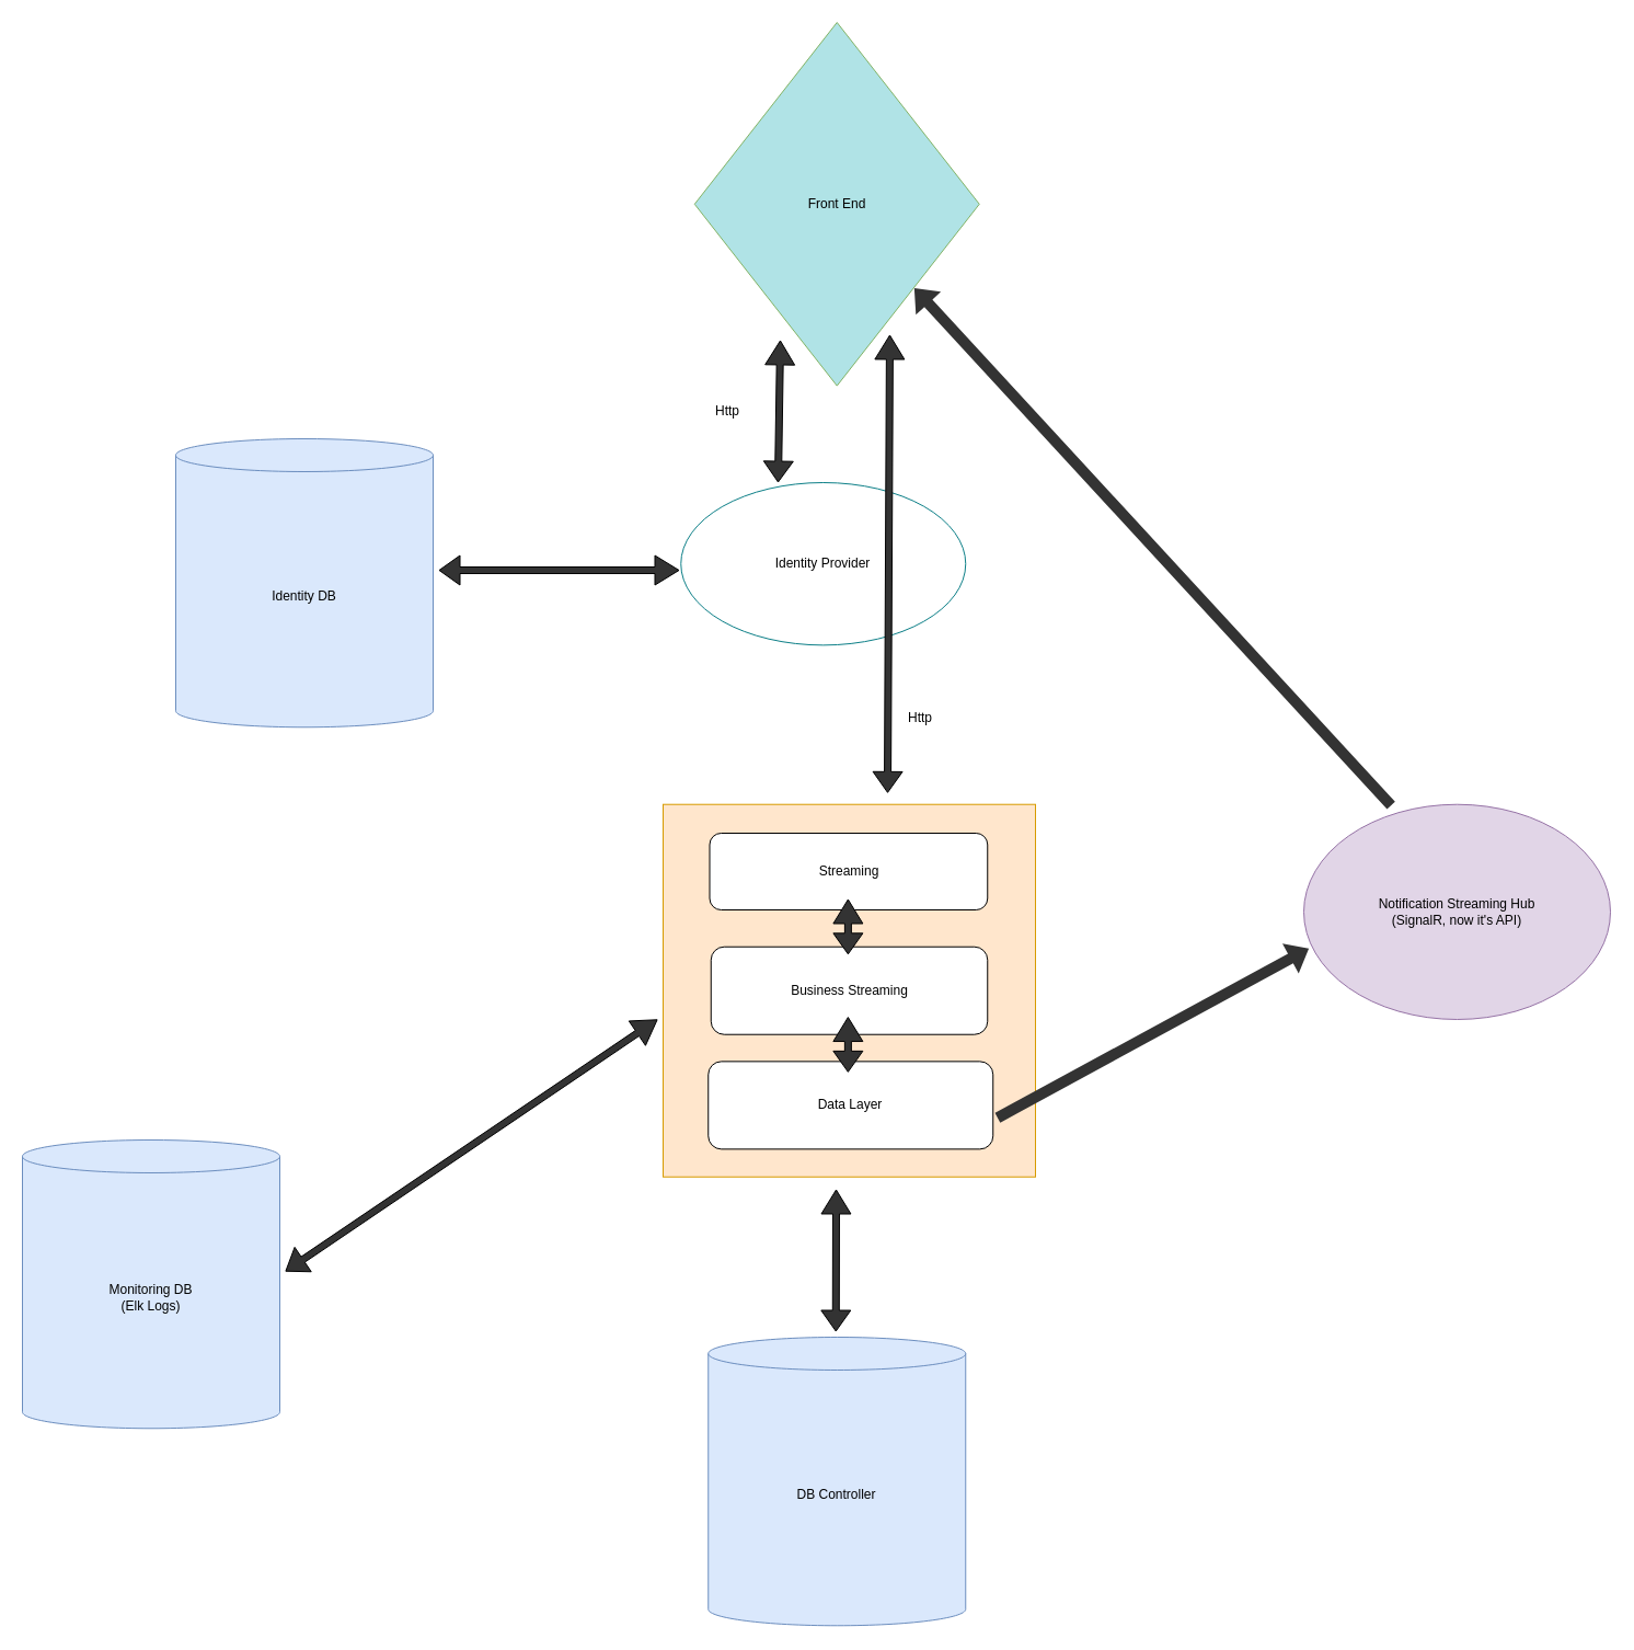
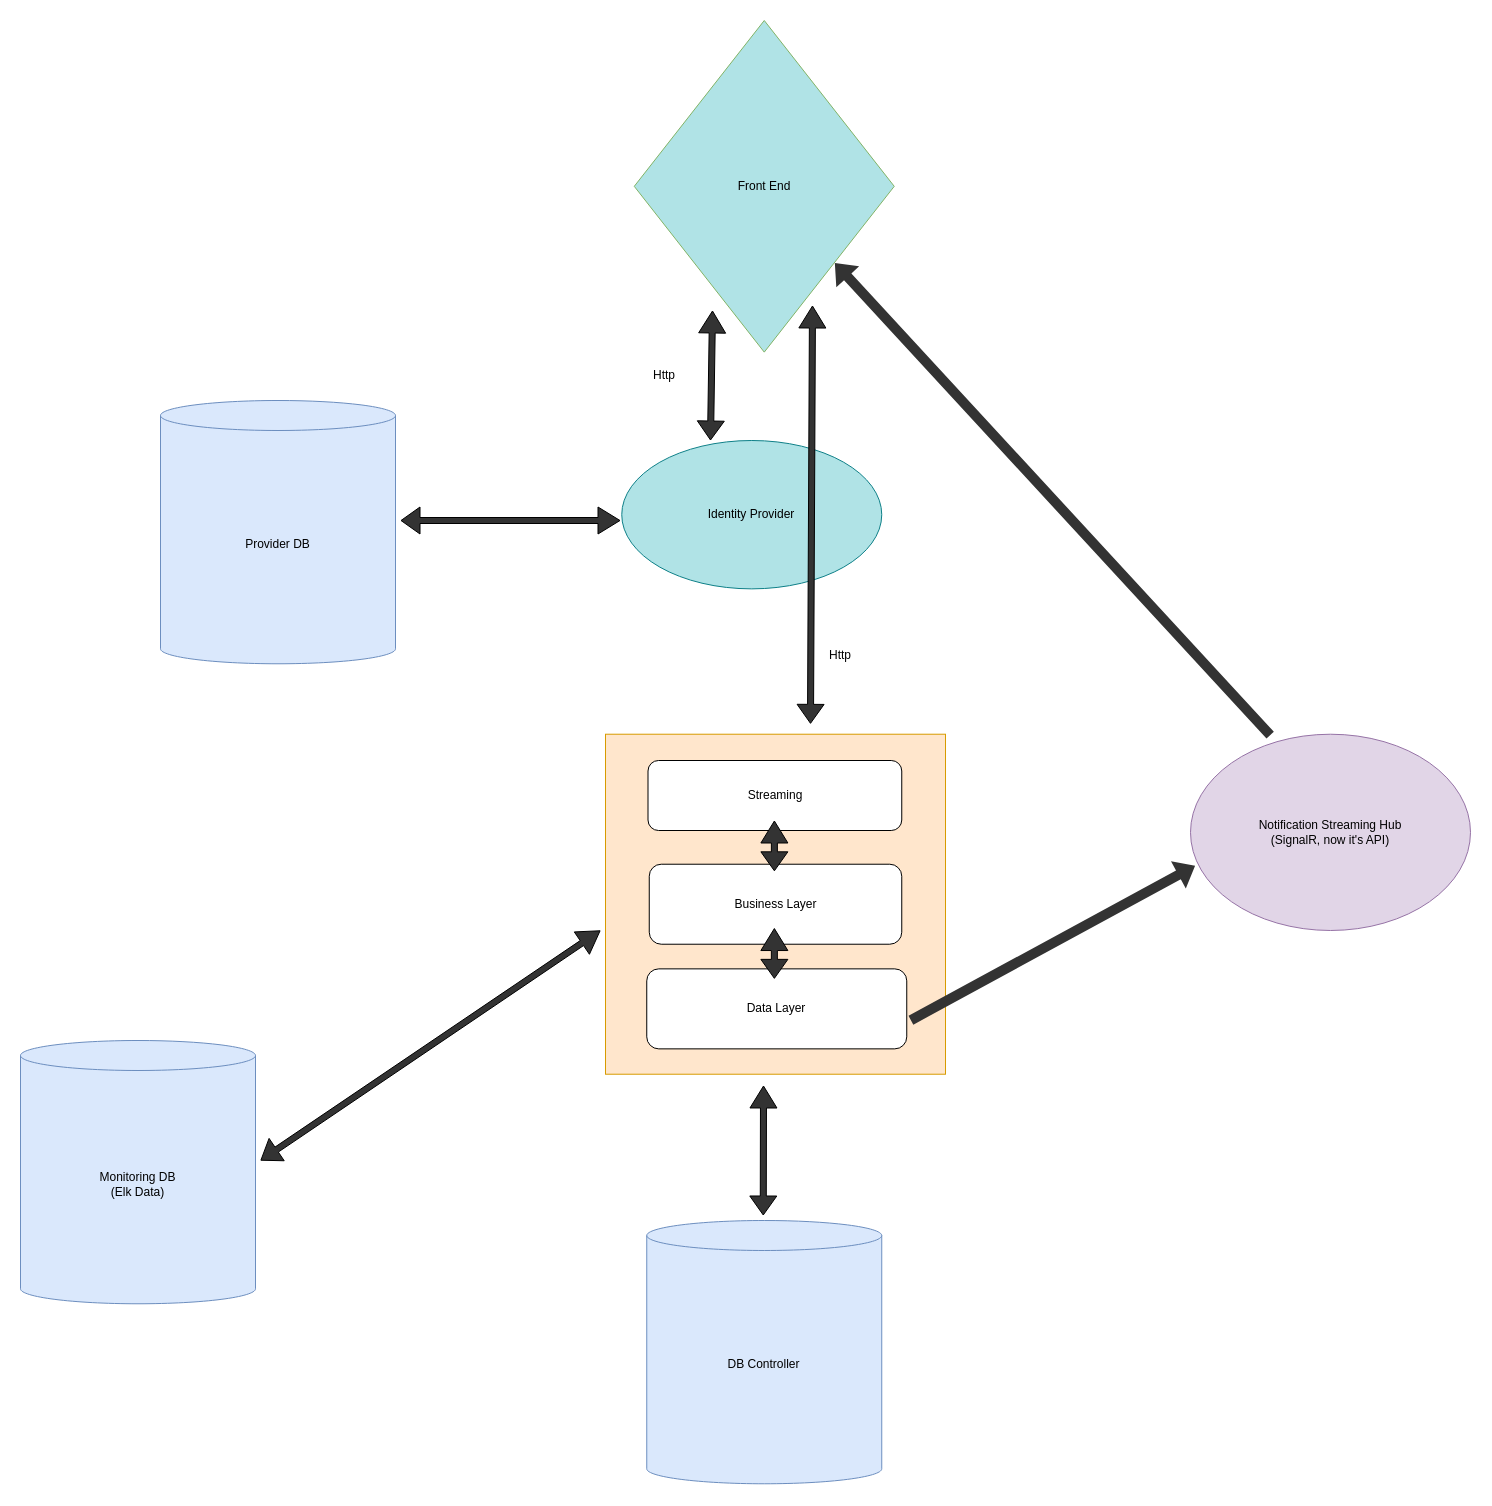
- <mxCell id="18" value="Identity Provider" style="ellipse;whiteSpace=wrap;html=1;fillColor=#ffffff;strokeColor=#0e8088;" parent="1" vertex="1"><mxGeometry x="621.25" y="440" width="260" height="148.36" as="geometry" /></mxCell>
+ <mxCell id="18" value="Identity Provider" style="ellipse;whiteSpace=wrap;html=1;fillColor=#b0e3e6;strokeColor=#0e8088;" parent="1" vertex="1"><mxGeometry x="621.25" y="440" width="260" height="148.36" as="geometry" /></mxCell>
- <mxCell id="21" value="Identity DB" style="shape=cylinder3;whiteSpace=wrap;html=1;boundedLbl=1;backgroundOutline=1;size=15;fillColor=#dae8fc;strokeColor=#6c8ebf;" parent="1" vertex="1"><mxGeometry x="160" y="400" width="235" height="263.28" as="geometry" /></mxCell>
+ <mxCell id="21" value="Provider DB" style="shape=cylinder3;whiteSpace=wrap;html=1;boundedLbl=1;backgroundOutline=1;size=15;fillColor=#dae8fc;strokeColor=#6c8ebf;" parent="1" vertex="1"><mxGeometry x="160" y="400" width="235" height="263.28" as="geometry" /></mxCell>
- <mxCell id="7" value="Business Streaming" style="rounded=1;whiteSpace=wrap;html=1;" parent="1" vertex="1"><mxGeometry x="648.75" y="863.72" width="252.5" height="80" as="geometry" /></mxCell>
+ <mxCell id="7" value="Business Layer" style="rounded=1;whiteSpace=wrap;html=1;" parent="1" vertex="1"><mxGeometry x="648.75" y="863.72" width="252.5" height="80" as="geometry" /></mxCell>
- <mxCell id="23" value="Monitoring DB&lt;br&gt;(Elk Logs)" style="shape=cylinder3;whiteSpace=wrap;html=1;boundedLbl=1;backgroundOutline=1;size=15;fillColor=#dae8fc;strokeColor=#6c8ebf;" parent="1" vertex="1"><mxGeometry x="20" y="1040" width="235" height="263.28" as="geometry" /></mxCell>
+ <mxCell id="23" value="Monitoring DB&lt;br&gt;(Elk Data)" style="shape=cylinder3;whiteSpace=wrap;html=1;boundedLbl=1;backgroundOutline=1;size=15;fillColor=#dae8fc;strokeColor=#6c8ebf;" parent="1" vertex="1"><mxGeometry x="20" y="1040" width="235" height="263.28" as="geometry" /></mxCell>
